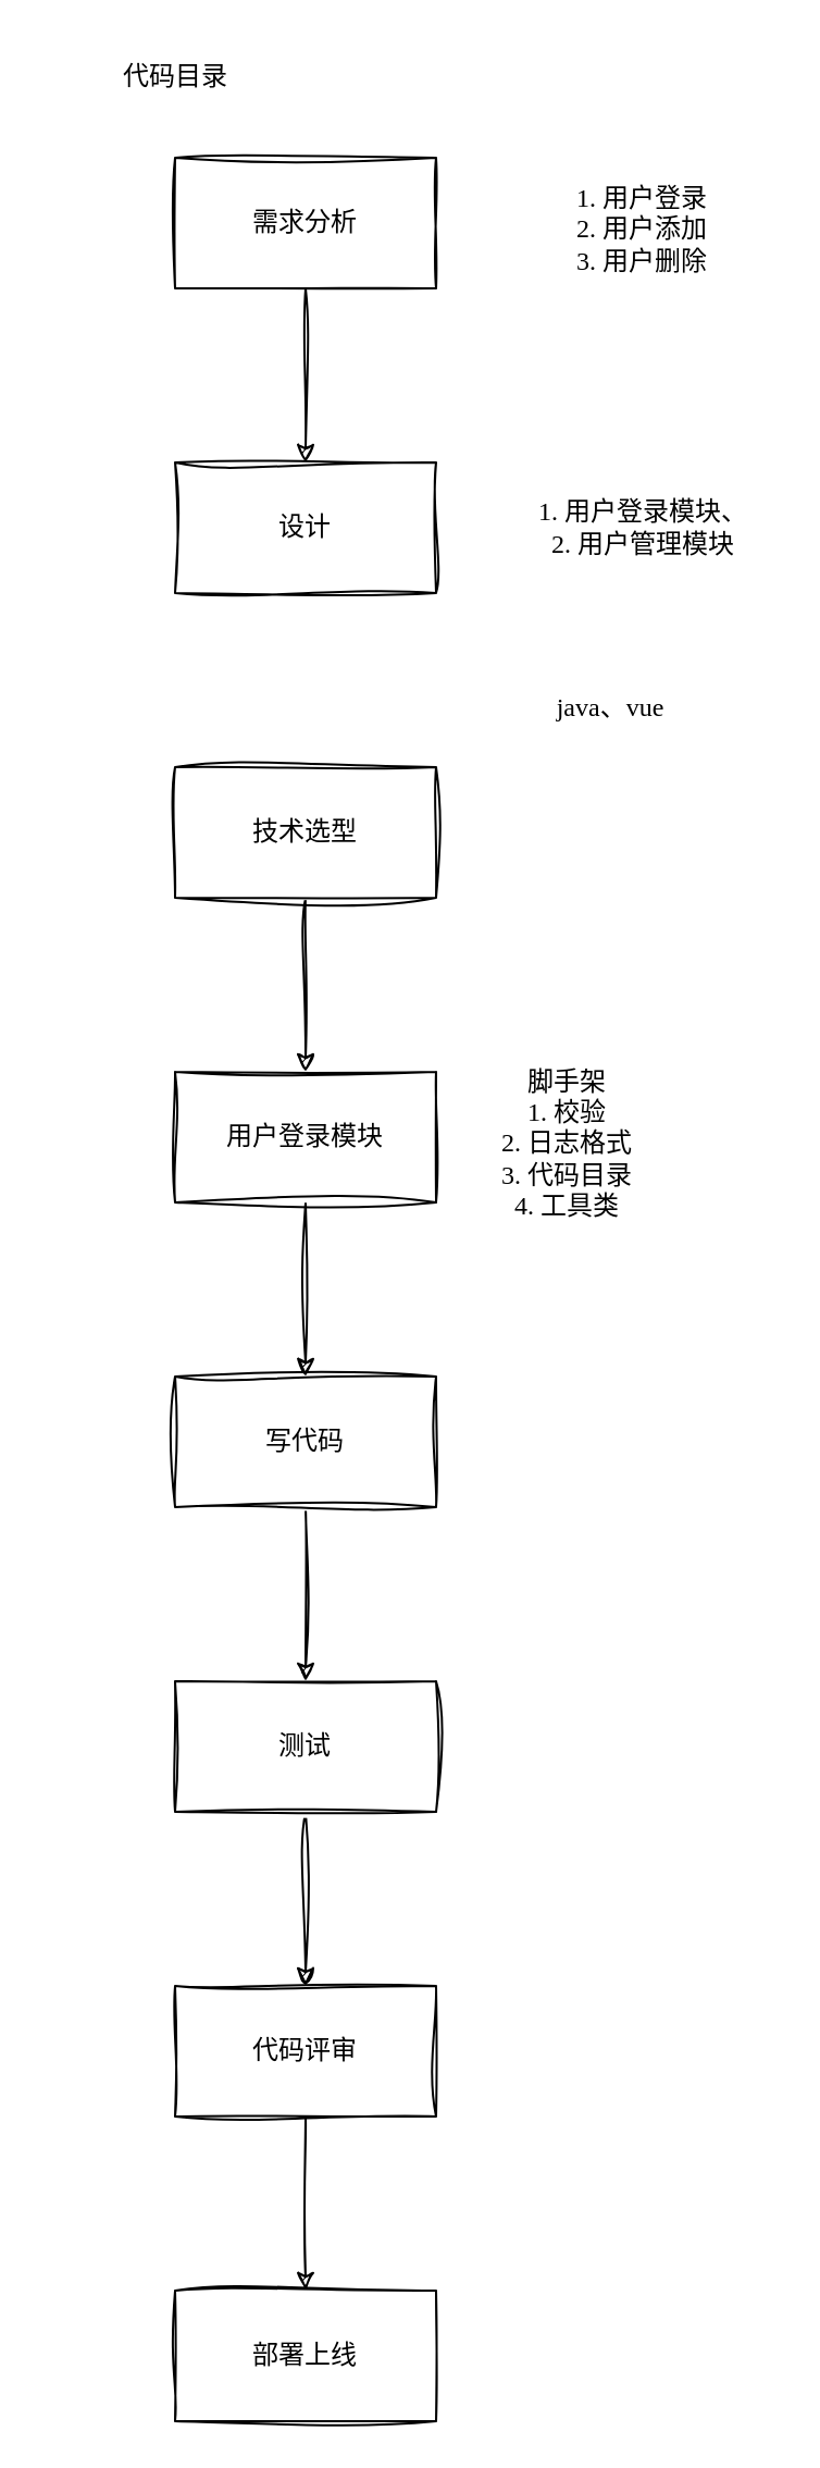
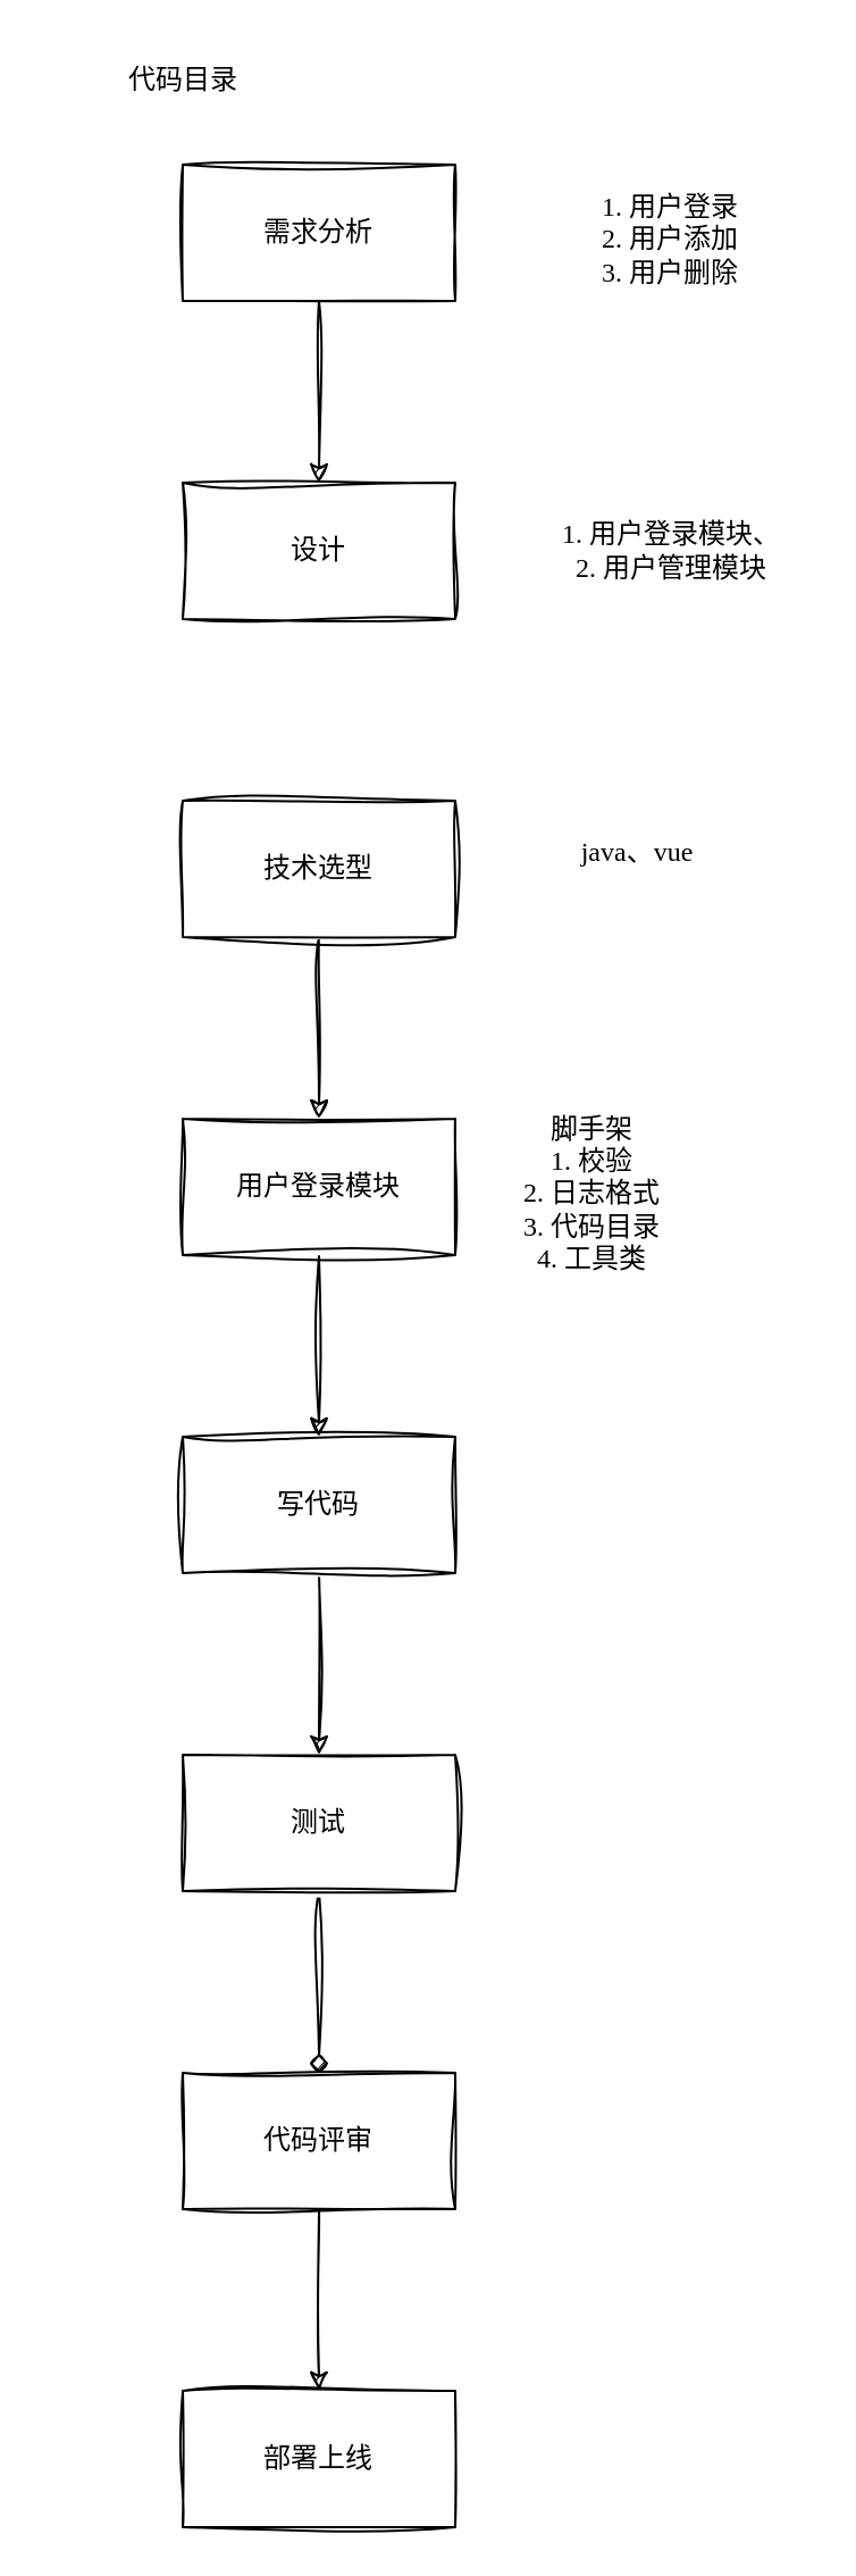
- <mxCell id="10" value="java、vue" style="text;html=1;align=center;verticalAlign=middle;resizable=0;points=[];autosize=1;strokeColor=none;fillColor=none;fontFamily=Architects Daughter;fontSource=https%3A%2F%2Ffonts.googleapis.com%2Fcss%3Ffamily%3DArchitects%2BDaughter;" vertex="1" parent="1"><mxGeometry x="245" y="310" width="70" height="30" as="geometry" /></mxCell>
+ <mxCell id="10" value="java、vue" style="text;html=1;align=center;verticalAlign=middle;resizable=0;points=[];autosize=1;strokeColor=none;fillColor=none;fontFamily=Architects Daughter;fontSource=https%3A%2F%2Ffonts.googleapis.com%2Fcss%3Ffamily%3DArchitects%2BDaughter;" vertex="1" parent="1"><mxGeometry x="245" y="360" width="70" height="30" as="geometry" /></mxCell>
- <mxCell id="16" value="" style="edgeStyle=orthogonalEdgeStyle;rounded=0;sketch=1;hachureGap=4;jiggle=2;curveFitting=1;orthogonalLoop=1;jettySize=auto;html=1;fontFamily=Architects Daughter;fontSource=https%3A%2F%2Ffonts.googleapis.com%2Fcss%3Ffamily%3DArchitects%2BDaughter;" edge="1" parent="1" source="17" target="19"><mxGeometry relative="1" as="geometry" /></mxCell>
+ <mxCell id="16" value="" style="edgeStyle=orthogonalEdgeStyle;rounded=0;sketch=1;hachureGap=4;jiggle=2;curveFitting=1;orthogonalLoop=1;jettySize=auto;html=1;fontFamily=Architects Daughter;fontSource=https%3A%2F%2Ffonts.googleapis.com%2Fcss%3Ffamily%3DArchitects%2BDaughter;endArrow=diamond;" edge="1" parent="1" source="17" target="19"><mxGeometry relative="1" as="geometry" /></mxCell>
